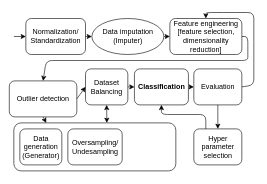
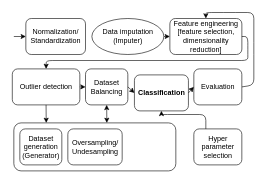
- <mxCell id="20" value="" style="endArrow=classic;html=1;entryX=0;entryY=0.5;entryDx=0;entryDy=0;exitX=1;exitY=0.5;exitDx=0;exitDy=0;" parent="1" source="19" target="4" edge="1"><mxGeometry width="50" height="50" relative="1" as="geometry"><mxPoint x="292.62" y="80" as="sourcePoint" /><mxPoint x="302.62" y="80" as="targetPoint" /></mxGeometry></mxCell>
- <mxCell id="10" value="Classification" style="rounded=1;whiteSpace=wrap;html=1;fontStyle=1" parent="1" vertex="1"><mxGeometry x="223.56" y="114" width="90" height="60" as="geometry" /></mxCell>
+ <mxCell id="10" value="Classification" style="rounded=1;whiteSpace=wrap;html=1;fontStyle=1" parent="1" vertex="1"><mxGeometry x="223.56" y="124" width="90" height="60" as="geometry" /></mxCell>
- <mxCell id="5" value="Outlier detection" style="rounded=1;whiteSpace=wrap;html=1;" parent="1" vertex="1"><mxGeometry x="15" y="134" width="112.56" height="60" as="geometry" /></mxCell>
+ <mxCell id="5" value="Outlier detection" style="rounded=1;whiteSpace=wrap;html=1;" parent="1" vertex="1"><mxGeometry x="20" y="114" width="112.56" height="60" as="geometry" /></mxCell>
- <mxCell id="24" value="" style="endArrow=classic;html=1;exitX=0.5;exitY=1;exitDx=0;exitDy=0;entryX=0.5;entryY=0;entryDx=0;entryDy=0;" parent="1" source="15" target="18" edge="1"><mxGeometry width="50" height="50" relative="1" as="geometry"><mxPoint x="96.28" y="194" as="sourcePoint" /><mxPoint x="96.56" y="224" as="targetPoint" /></mxGeometry></mxCell>
- <mxCell id="7" value="Data generation&lt;br&gt;(Generator)" style="rounded=1;whiteSpace=wrap;html=1;" parent="1" vertex="1"><mxGeometry x="32.56" y="214" width="70" height="60" as="geometry" /></mxCell>
+ <mxCell id="7" value="Dataset generation&lt;br&gt;(Generator)" style="rounded=1;whiteSpace=wrap;html=1;" parent="1" vertex="1"><mxGeometry x="32.56" y="214" width="70" height="60" as="geometry" /></mxCell>
